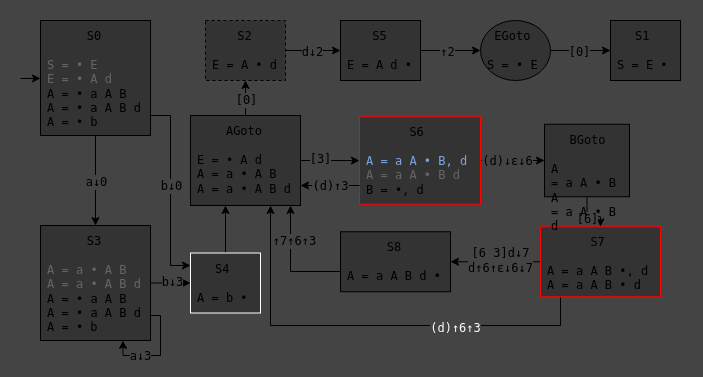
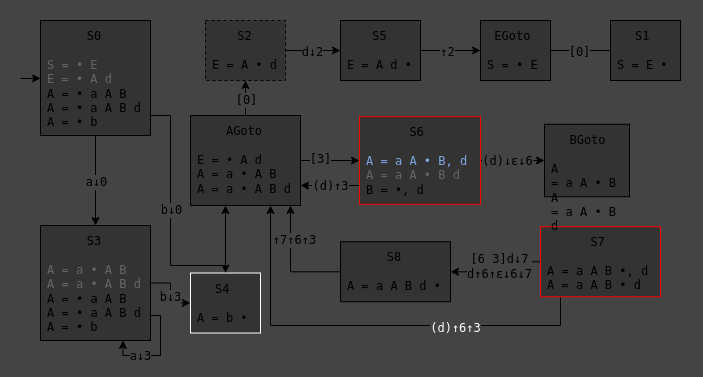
- <mxCell id="38" value="&lt;div style=&quot;text-align: center;&quot;&gt;EGoto&lt;/div&gt;&lt;div&gt;&lt;br&gt;&lt;/div&gt;&lt;div&gt;S =&lt;span style=&quot;background-color: initial;&quot;&gt;&amp;nbsp;&lt;/span&gt;&lt;span style=&quot;background-color: initial;&quot;&gt;•&lt;/span&gt;&lt;span style=&quot;background-color: initial;&quot;&gt;&amp;nbsp;E&lt;/span&gt;&lt;/div&gt;" style="ellipse;whiteSpace=wrap;html=1;fontFamily=monospace;align=left;spacing=7;verticalAlign=top;spacingTop=-3;fillColor=#333333;" parent="1" vertex="1"><mxGeometry x="480" y="20" width="70.02" height="60" as="geometry" /></mxCell>
+ <mxCell id="38" value="&lt;div style=&quot;text-align: center;&quot;&gt;EGoto&lt;/div&gt;&lt;div&gt;&lt;br&gt;&lt;/div&gt;&lt;div&gt;S =&lt;span style=&quot;background-color: initial;&quot;&gt;&amp;nbsp;&lt;/span&gt;&lt;span style=&quot;background-color: initial;&quot;&gt;•&lt;/span&gt;&lt;span style=&quot;background-color: initial;&quot;&gt;&amp;nbsp;E&lt;/span&gt;&lt;/div&gt;" style="rounded=0;whiteSpace=wrap;html=1;fontFamily=monospace;align=left;spacing=7;verticalAlign=top;spacingTop=-3;fillColor=#333333;" parent="1" vertex="1"><mxGeometry x="480" y="20" width="70.02" height="60" as="geometry" /></mxCell>
- <mxCell id="2" style="edgeStyle=orthogonalEdgeStyle;rounded=0;orthogonalLoop=1;jettySize=auto;html=1;fontFamily=monospace;fontSize=12;fontColor=default;labelBackgroundColor=#444444;resizable=0;" parent="1" source="38" target="9" edge="1"><mxGeometry relative="1" as="geometry" /></mxCell>
+ <mxCell id="2" style="edgeStyle=orthogonalEdgeStyle;rounded=0;orthogonalLoop=1;jettySize=auto;html=1;fontFamily=monospace;fontSize=12;fontColor=default;labelBackgroundColor=#444444;resizable=0;endArrow=none;" parent="1" source="38" target="9" edge="1"><mxGeometry relative="1" as="geometry" /></mxCell>
- <mxCell id="20" style="edgeStyle=orthogonalEdgeStyle;rounded=0;orthogonalLoop=1;jettySize=auto;html=1;fontFamily=monospace;fontSize=12;fontColor=default;labelBackgroundColor=#444444;resizable=0;" parent="1" source="46" target="34" edge="1"><mxGeometry relative="1" as="geometry" /></mxCell>
- <mxCell id="21" value="[6]" style="edgeLabel;html=1;align=center;verticalAlign=middle;resizable=0;points=[];rounded=0;strokeColor=default;spacing=10;fontFamily=monospace;fontSize=12;fontColor=default;labelBackgroundColor=#444444;fillColor=default;gradientColor=none;" parent="20" vertex="1" connectable="0"><mxGeometry x="-0.079" y="-2" relative="1" as="geometry"><mxPoint as="offset" /></mxGeometry></mxCell>
- <mxCell id="37" value="&lt;div style=&quot;text-align: center;&quot;&gt;S8&lt;/div&gt;&lt;div&gt;&lt;br&gt;&lt;/div&gt;&lt;div style=&quot;text-align: center;&quot;&gt;&lt;div style=&quot;text-align: left;&quot;&gt;A =&amp;nbsp;&lt;span style=&quot;background-color: initial;&quot;&gt;a&lt;/span&gt;&lt;span style=&quot;background-color: initial;&quot;&gt;&amp;nbsp;&lt;/span&gt;&lt;span style=&quot;background-color: initial;&quot;&gt;A&amp;nbsp;&lt;/span&gt;&lt;span style=&quot;background-color: initial;&quot;&gt;B&lt;/span&gt;&lt;span style=&quot;background-color: initial;&quot;&gt;&amp;nbsp;d&lt;/span&gt;&lt;span style=&quot;background-color: initial;&quot;&gt;&amp;nbsp;&lt;/span&gt;&lt;span style=&quot;background-color: initial;&quot;&gt;•&lt;/span&gt;&lt;/div&gt;&lt;/div&gt;" style="rounded=0;whiteSpace=wrap;html=1;fontFamily=monospace;align=left;spacing=7;verticalAlign=top;spacingTop=-3;fillColor=#333333;" parent="1" vertex="1"><mxGeometry x="340" y="231.25" width="110" height="60" as="geometry" /></mxCell>
+ <mxCell id="37" value="&lt;div style=&quot;text-align: center;&quot;&gt;S8&lt;/div&gt;&lt;div&gt;&lt;br&gt;&lt;/div&gt;&lt;div style=&quot;text-align: center;&quot;&gt;&lt;div style=&quot;text-align: left;&quot;&gt;A =&amp;nbsp;&lt;span style=&quot;background-color: initial;&quot;&gt;a&lt;/span&gt;&lt;span style=&quot;background-color: initial;&quot;&gt;&amp;nbsp;&lt;/span&gt;&lt;span style=&quot;background-color: initial;&quot;&gt;A&amp;nbsp;&lt;/span&gt;&lt;span style=&quot;background-color: initial;&quot;&gt;B&lt;/span&gt;&lt;span style=&quot;background-color: initial;&quot;&gt;&amp;nbsp;d&lt;/span&gt;&lt;span style=&quot;background-color: initial;&quot;&gt;&amp;nbsp;&lt;/span&gt;&lt;span style=&quot;background-color: initial;&quot;&gt;•&lt;/span&gt;&lt;/div&gt;&lt;/div&gt;" style="rounded=0;whiteSpace=wrap;html=1;fontFamily=monospace;align=left;spacing=7;verticalAlign=top;spacingTop=-3;fillColor=#333333;" parent="1" vertex="1"><mxGeometry x="340" y="241.25" width="110" height="60" as="geometry" /></mxCell>
- <mxCell id="12" value="&lt;div style=&quot;text-align: center;&quot;&gt;&lt;div&gt;S4&lt;/div&gt;&lt;div style=&quot;text-align: left;&quot;&gt;&lt;br&gt;&lt;/div&gt;&lt;font&gt;&lt;span style=&quot;text-align: left;&quot;&gt;A = b&amp;nbsp;&lt;/span&gt;&lt;span style=&quot;text-align: left;&quot;&gt;•&lt;br&gt;&lt;/span&gt;&lt;/font&gt;&lt;/div&gt;" style="rounded=0;whiteSpace=wrap;html=1;fontFamily=monospace;align=left;spacing=7;verticalAlign=top;spacingTop=-3;fillColor=#333333;strokeColor=#FFFFFF;fontColor=default;" parent="1" vertex="1"><mxGeometry x="190" y="252.5" width="70" height="60" as="geometry" /></mxCell>
+ <mxCell id="12" value="&lt;div style=&quot;text-align: center;&quot;&gt;&lt;div&gt;S4&lt;/div&gt;&lt;div style=&quot;text-align: left;&quot;&gt;&lt;br&gt;&lt;/div&gt;&lt;font&gt;&lt;span style=&quot;text-align: left;&quot;&gt;A = b&amp;nbsp;&lt;/span&gt;&lt;span style=&quot;text-align: left;&quot;&gt;•&lt;br&gt;&lt;/span&gt;&lt;/font&gt;&lt;/div&gt;" style="rounded=0;whiteSpace=wrap;html=1;fontFamily=monospace;align=left;spacing=7;verticalAlign=top;spacingTop=-3;fillColor=#333333;strokeColor=#FFFFFF;fontColor=default;" parent="1" vertex="1"><mxGeometry x="190" y="272.5" width="70" height="60" as="geometry" /></mxCell>
